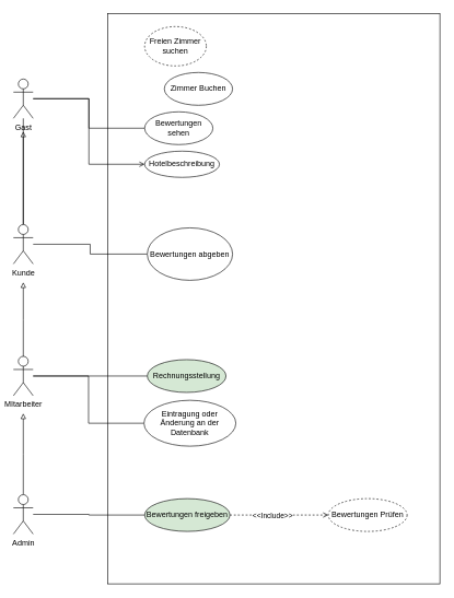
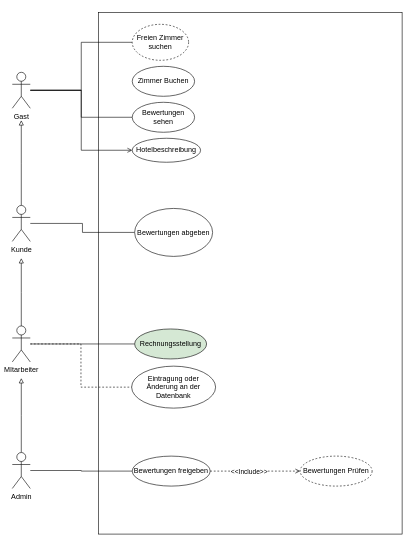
- <mxCell id="21" value="Zimmer Buchen" style="ellipse;whiteSpace=wrap;html=1;" parent="1" vertex="1"><mxGeometry x="250" y="110" width="104" height="50" as="geometry" /></mxCell>
+ <mxCell id="21" value="Zimmer Buchen" style="ellipse;whiteSpace=wrap;html=1;" parent="1" vertex="1"><mxGeometry x="220" y="110" width="104" height="50" as="geometry" /></mxCell>
- <mxCell id="3" style="edgeStyle=orthogonalEdgeStyle;rounded=0;orthogonalLoop=1;jettySize=auto;html=1;endArrow=none;endFill=0;" parent="1" source="6" target="13" edge="1"><mxGeometry relative="1" as="geometry" /></mxCell>
+ <mxCell id="3" style="edgeStyle=orthogonalEdgeStyle;rounded=0;orthogonalLoop=1;jettySize=auto;html=1;entryX=0;entryY=0.5;entryDx=0;entryDy=0;endArrow=none;endFill=0;" parent="1" source="6" target="17" edge="1"><mxGeometry relative="1" as="geometry" /></mxCell>
- <mxCell id="8" style="edgeStyle=orthogonalEdgeStyle;rounded=0;orthogonalLoop=1;jettySize=auto;html=1;entryX=0;entryY=0.5;entryDx=0;entryDy=0;endArrow=none;endFill=0;" parent="1" source="10" target="23" edge="1"><mxGeometry relative="1" as="geometry" /></mxCell>
+ <mxCell id="8" style="edgeStyle=orthogonalEdgeStyle;rounded=0;orthogonalLoop=1;jettySize=auto;html=1;entryX=0;entryY=0.5;entryDx=0;entryDy=0;endArrow=none;endFill=0;dashed=1;" parent="1" source="10" target="23" edge="1"><mxGeometry relative="1" as="geometry" /></mxCell>
- <mxCell id="24" value="Bewertungen freigeben" style="ellipse;whiteSpace=wrap;html=1;fillColor=#d5e8d4;" parent="1" vertex="1"><mxGeometry x="220" y="760" width="130" height="50" as="geometry" /></mxCell>
+ <mxCell id="24" value="Bewertungen freigeben" style="ellipse;whiteSpace=wrap;html=1;" parent="1" vertex="1"><mxGeometry x="220" y="760" width="130" height="50" as="geometry" /></mxCell>
